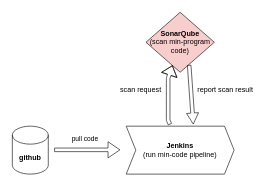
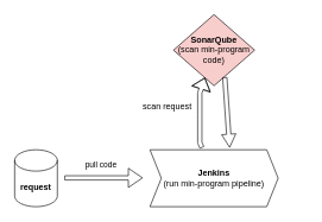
- <mxCell id="10" value="report scan result" style="text;html=1;align=center;verticalAlign=middle;resizable=0;points=[];autosize=1;" vertex="1" parent="1"><mxGeometry x="320" y="140" width="110" height="20" as="geometry" /></mxCell>
- <mxCell id="4" value="&lt;b&gt;Jenkins&lt;/b&gt;&lt;br&gt;(run min-code pipeline)" style="shape=step;perimeter=stepPerimeter;whiteSpace=wrap;html=1;fixedSize=1;size=16;" vertex="1" parent="1"><mxGeometry x="210" y="210" width="180" height="80" as="geometry" /></mxCell>
+ <mxCell id="4" value="&lt;b&gt;Jenkins&lt;/b&gt;&lt;br&gt;(run min-program pipeline)" style="shape=step;perimeter=stepPerimeter;whiteSpace=wrap;html=1;fixedSize=1;size=16;" vertex="1" parent="1"><mxGeometry x="210" y="210" width="180" height="80" as="geometry" /></mxCell>
- <mxCell id="2" value="&lt;b&gt;github&lt;/b&gt;" style="shape=cylinder3;whiteSpace=wrap;html=1;boundedLbl=1;backgroundOutline=1;size=15;" vertex="1" parent="1"><mxGeometry x="20" y="210" width="60" height="80" as="geometry" /></mxCell>
+ <mxCell id="2" value="&lt;b&gt;request&lt;/b&gt;" style="shape=cylinder3;whiteSpace=wrap;html=1;boundedLbl=1;backgroundOutline=1;size=15;" vertex="1" parent="1"><mxGeometry x="20" y="210" width="60" height="80" as="geometry" /></mxCell>
